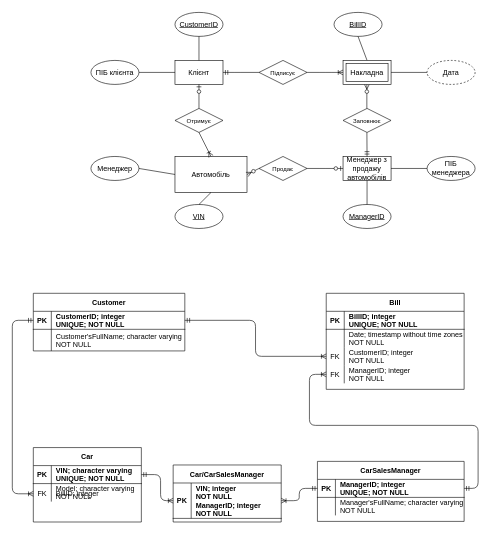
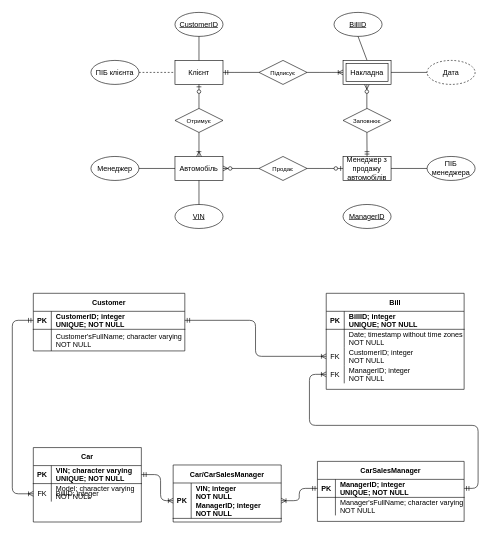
- <mxCell id="19" value="" style="endArrow=none;html=1;rounded=0;startSize=14;endSize=14;sourcePerimeterSpacing=8;targetPerimeterSpacing=8;strokeWidth=1;exitX=1;exitY=0.5;exitDx=0;exitDy=0;entryX=0;entryY=0.5;entryDx=0;entryDy=0;" parent="1" source="18" target="2" edge="1"><mxGeometry relative="1" as="geometry"><mxPoint x="301" y="150" as="sourcePoint" /><mxPoint x="461" y="150" as="targetPoint" /></mxGeometry></mxCell>
+ <mxCell id="19" value="" style="endArrow=none;html=1;rounded=0;startSize=14;endSize=14;sourcePerimeterSpacing=8;targetPerimeterSpacing=8;strokeWidth=1;exitX=1;exitY=0.5;exitDx=0;exitDy=0;entryX=0;entryY=0.5;entryDx=0;entryDy=0;dashed=1;" parent="1" source="18" target="2" edge="1"><mxGeometry relative="1" as="geometry"><mxPoint x="301" y="150" as="sourcePoint" /><mxPoint x="461" y="150" as="targetPoint" /></mxGeometry></mxCell>
- <mxCell id="4" value="Автомобіль" style="whiteSpace=wrap;html=1;align=center;hachureGap=4;pointerEvents=0;" parent="1" vertex="1"><mxGeometry x="291" y="260" width="120" height="60" as="geometry" /></mxCell>
+ <mxCell id="4" value="Автомобіль" style="whiteSpace=wrap;html=1;align=center;hachureGap=4;pointerEvents=0;" parent="1" vertex="1"><mxGeometry x="291" y="260" width="80" height="40" as="geometry" /></mxCell>
- <mxCell id="28" value="" style="endArrow=none;html=1;rounded=0;startSize=14;endSize=14;sourcePerimeterSpacing=8;targetPerimeterSpacing=8;strokeWidth=1;exitX=0.5;exitY=1;exitDx=0;exitDy=0;entryX=0.5;entryY=0;entryDx=0;entryDy=0;" parent="1" source="3" target="27" edge="1"><mxGeometry relative="1" as="geometry"><mxPoint x="541" y="280" as="sourcePoint" /><mxPoint x="701" y="280" as="targetPoint" /></mxGeometry></mxCell>
